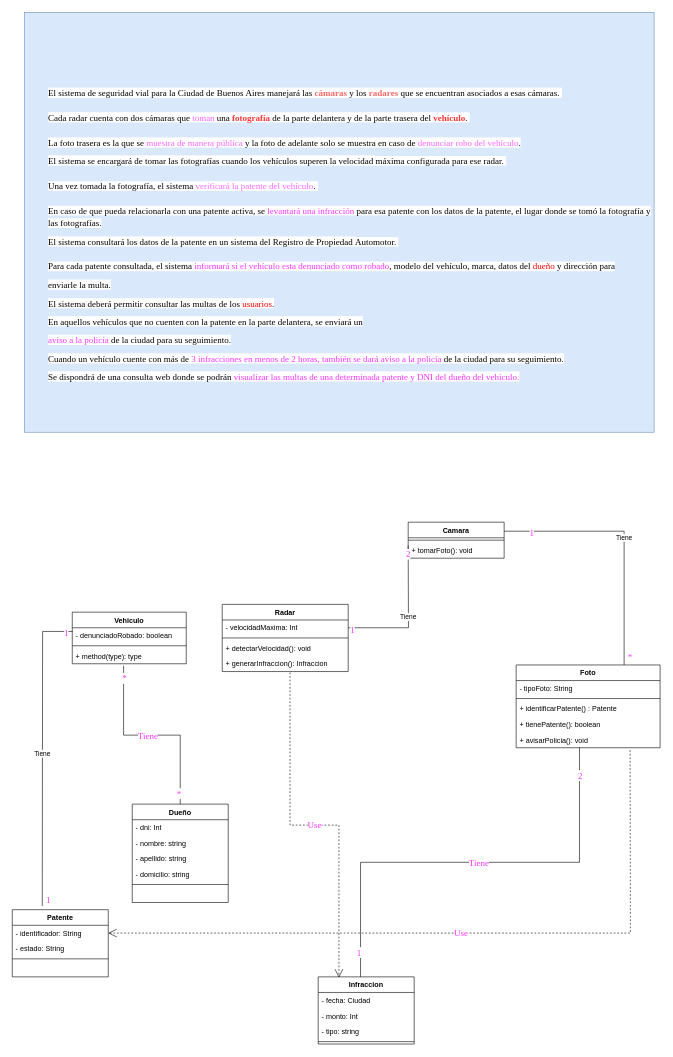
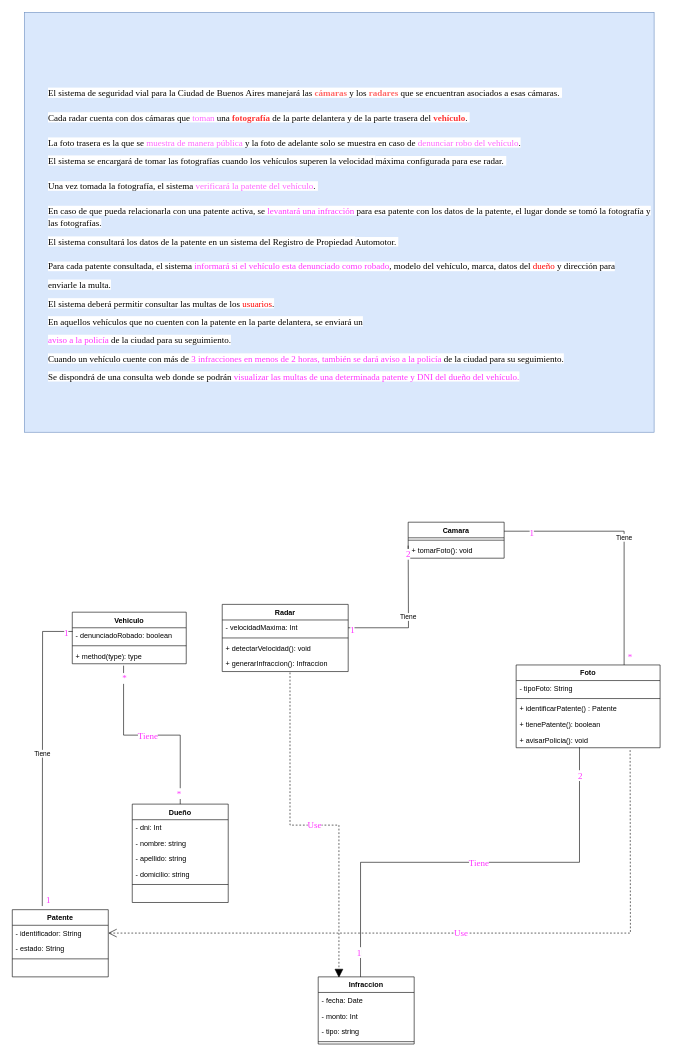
- <mxCell id="55" value="Use" style="endArrow=open;endSize=12;dashed=1;html=1;rounded=0;fontFamily=Georgia;fontSize=15;fontColor=#FF33FF;exitX=0.538;exitY=1.059;exitDx=0;exitDy=0;exitPerimeter=0;entryX=0.216;entryY=0.012;entryDx=0;entryDy=0;entryPerimeter=0;edgeStyle=elbowEdgeStyle;elbow=vertical;" parent="1" source="7" target="18" edge="1"><mxGeometry width="160" relative="1" as="geometry"><mxPoint x="540" y="1280" as="sourcePoint" /><mxPoint x="700" y="1280" as="targetPoint" /></mxGeometry></mxCell>
+ <mxCell id="55" value="Use" style="endArrow=block;endSize=12;dashed=1;html=1;rounded=0;fontFamily=Georgia;fontSize=15;fontColor=#FF33FF;exitX=0.538;exitY=1.059;exitDx=0;exitDy=0;exitPerimeter=0;entryX=0.216;entryY=0.012;entryDx=0;entryDy=0;entryPerimeter=0;edgeStyle=elbowEdgeStyle;elbow=vertical;" parent="1" source="7" target="18" edge="1"><mxGeometry width="160" relative="1" as="geometry"><mxPoint x="540" y="1280" as="sourcePoint" /><mxPoint x="700" y="1280" as="targetPoint" /></mxGeometry></mxCell>
- <mxCell id="19" value="- fecha: Ciudad" style="text;strokeColor=none;fillColor=none;align=left;verticalAlign=top;spacingLeft=4;spacingRight=4;overflow=hidden;rotatable=0;points=[[0,0.5],[1,0.5]];portConstraint=eastwest;rounded=0;shadow=0;glass=0;sketch=0;" parent="18" vertex="1"><mxGeometry y="26" width="160" height="26" as="geometry" /></mxCell>
+ <mxCell id="19" value="- fecha: Date" style="text;strokeColor=none;fillColor=none;align=left;verticalAlign=top;spacingLeft=4;spacingRight=4;overflow=hidden;rotatable=0;points=[[0,0.5],[1,0.5]];portConstraint=eastwest;rounded=0;shadow=0;glass=0;sketch=0;" parent="18" vertex="1"><mxGeometry y="26" width="160" height="26" as="geometry" /></mxCell>
